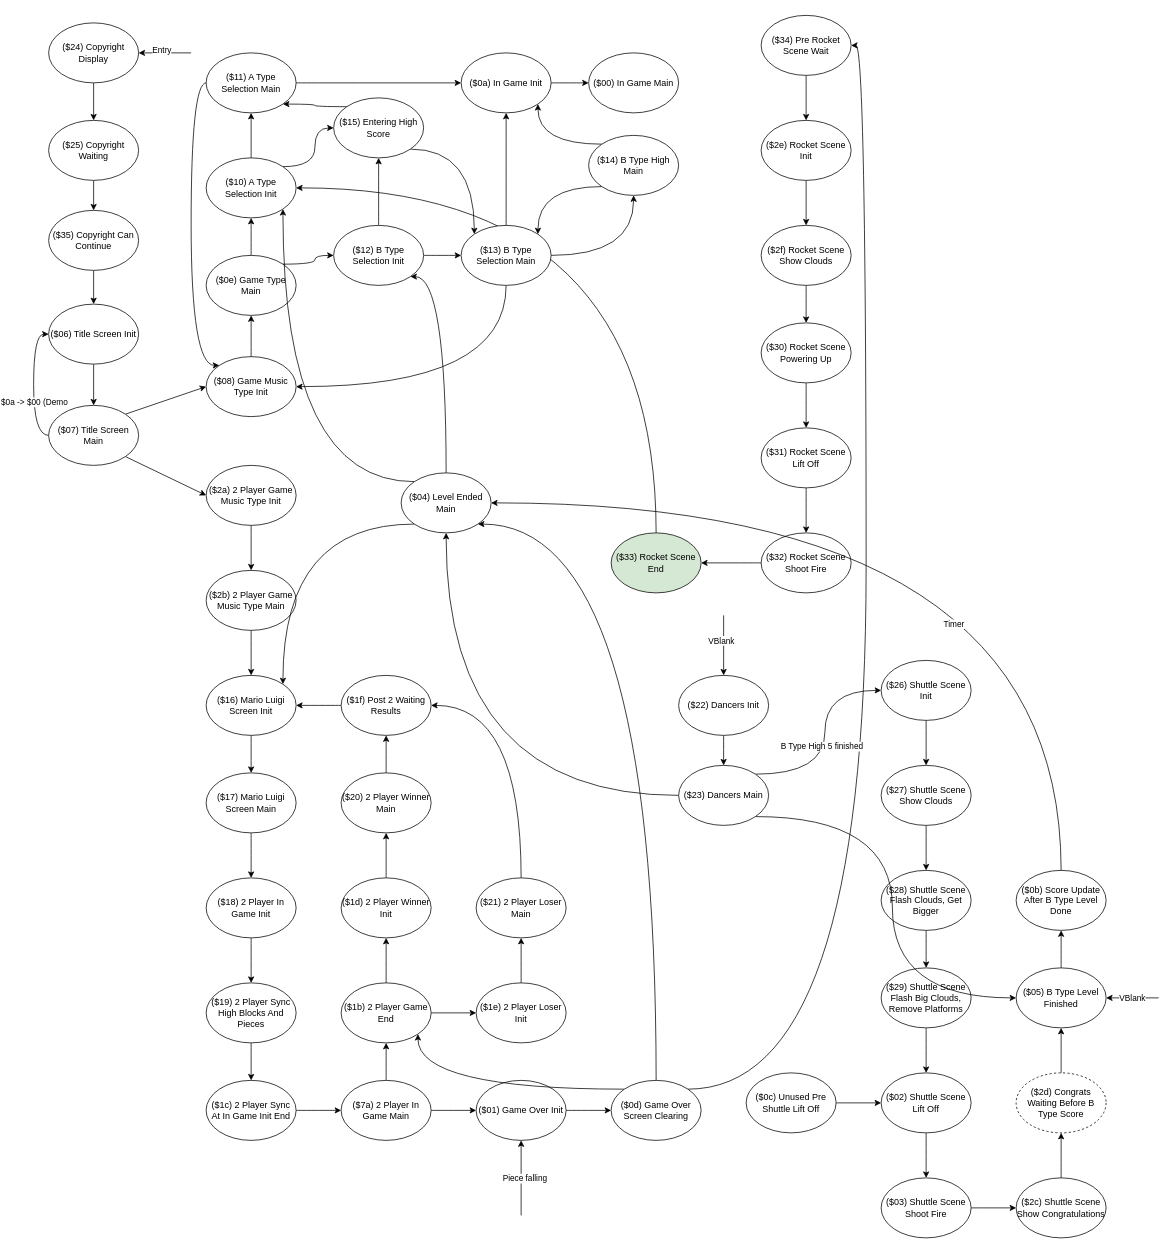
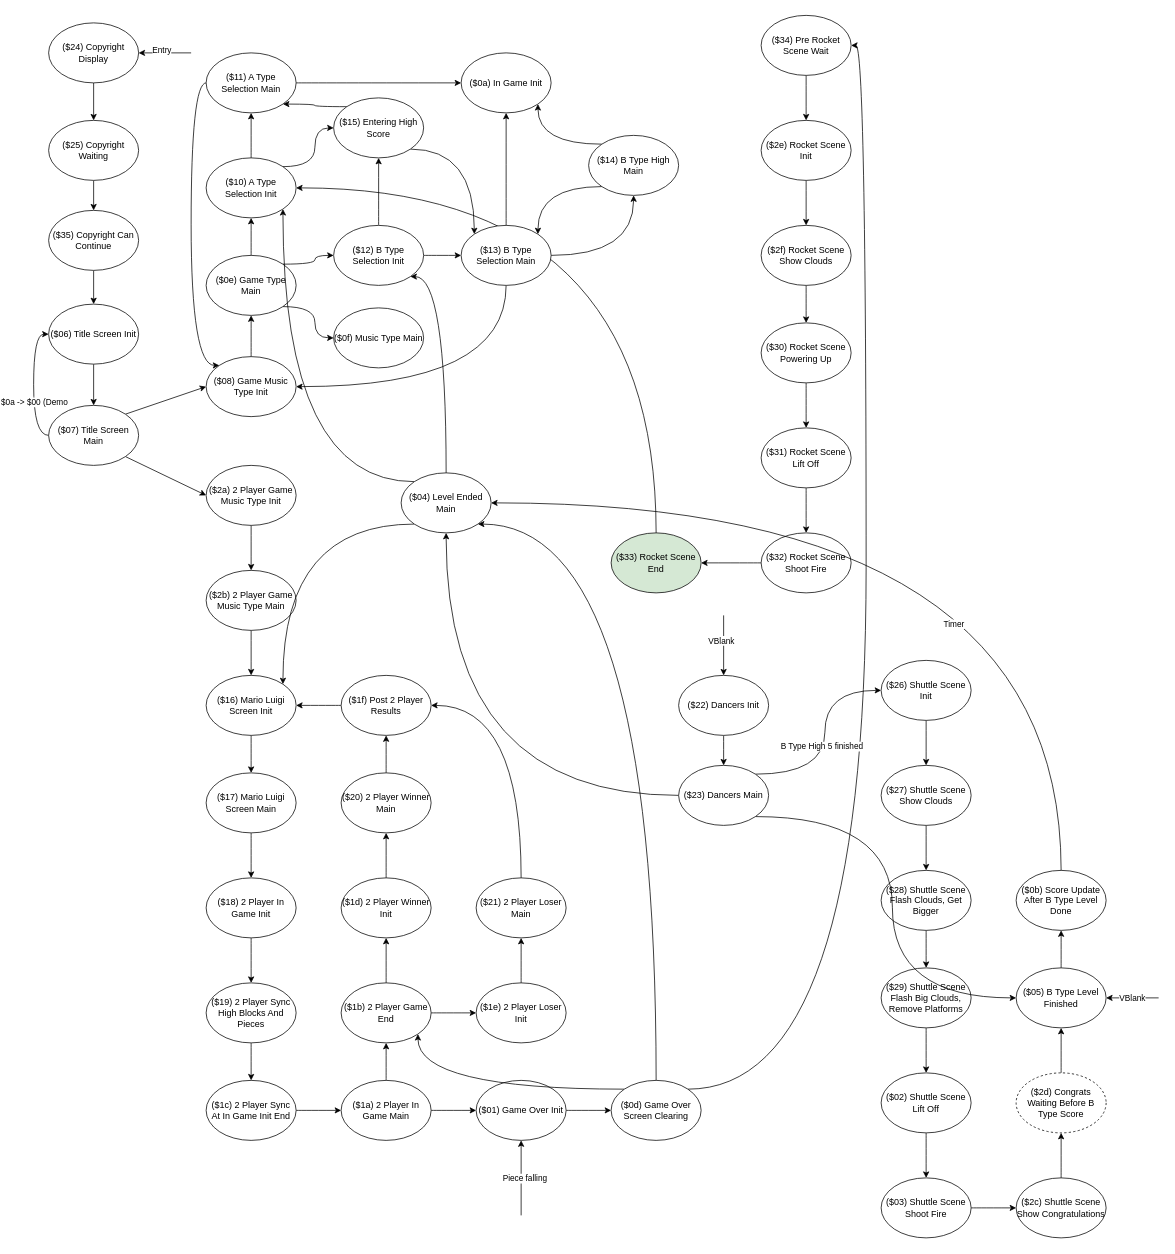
- <mxCell id="98" value="" style="edgeStyle=orthogonalEdgeStyle;curved=1;rounded=0;orthogonalLoop=1;jettySize=auto;html=1;" parent="1" source="99" target="107" edge="1"><mxGeometry relative="1" as="geometry" /></mxCell>
- <mxCell id="107" value="($00) In Game Main" style="ellipse;whiteSpace=wrap;html=1;" parent="1" vertex="1"><mxGeometry x="740" y="70" width="120" height="80" as="geometry" /></mxCell>
+ <mxCell id="86" style="edgeStyle=orthogonalEdgeStyle;curved=1;rounded=0;orthogonalLoop=1;jettySize=auto;html=1;exitX=1;exitY=1;exitDx=0;exitDy=0;entryX=0;entryY=0.5;entryDx=0;entryDy=0;" parent="1" source="87" target="91" edge="1"><mxGeometry relative="1" as="geometry" /></mxCell>
+ <mxCell id="91" value="($0f) Music Type Main" style="ellipse;whiteSpace=wrap;html=1;" parent="1" vertex="1"><mxGeometry x="400" y="410" width="120" height="80" as="geometry" /></mxCell>
- <mxCell id="46" value="($1f) Post 2 Waiting Results" style="ellipse;whiteSpace=wrap;html=1;" parent="1" vertex="1"><mxGeometry x="410" y="900" width="120" height="80" as="geometry" /></mxCell>
+ <mxCell id="46" value="($1f) Post 2 Player Results" style="ellipse;whiteSpace=wrap;html=1;" parent="1" vertex="1"><mxGeometry x="410" y="900" width="120" height="80" as="geometry" /></mxCell>
- <mxCell id="127" value="($0c) Unused Pre Shuttle Lift Off" style="ellipse;whiteSpace=wrap;html=1;" parent="1" vertex="1"><mxGeometry x="950" y="1430" width="120" height="80" as="geometry" /></mxCell>
- <mxCell id="126" value="" style="edgeStyle=orthogonalEdgeStyle;curved=1;rounded=0;orthogonalLoop=1;jettySize=auto;html=1;" parent="1" source="127" target="58" edge="1"><mxGeometry relative="1" as="geometry" /></mxCell>
- <mxCell id="33" value="($7a) 2 Player In Game Main" style="ellipse;whiteSpace=wrap;html=1;" parent="1" vertex="1"><mxGeometry x="410" y="1440" width="120" height="80" as="geometry" /></mxCell>
+ <mxCell id="33" value="($1a) 2 Player In Game Main" style="ellipse;whiteSpace=wrap;html=1;" parent="1" vertex="1"><mxGeometry x="410" y="1440" width="120" height="80" as="geometry" /></mxCell>
